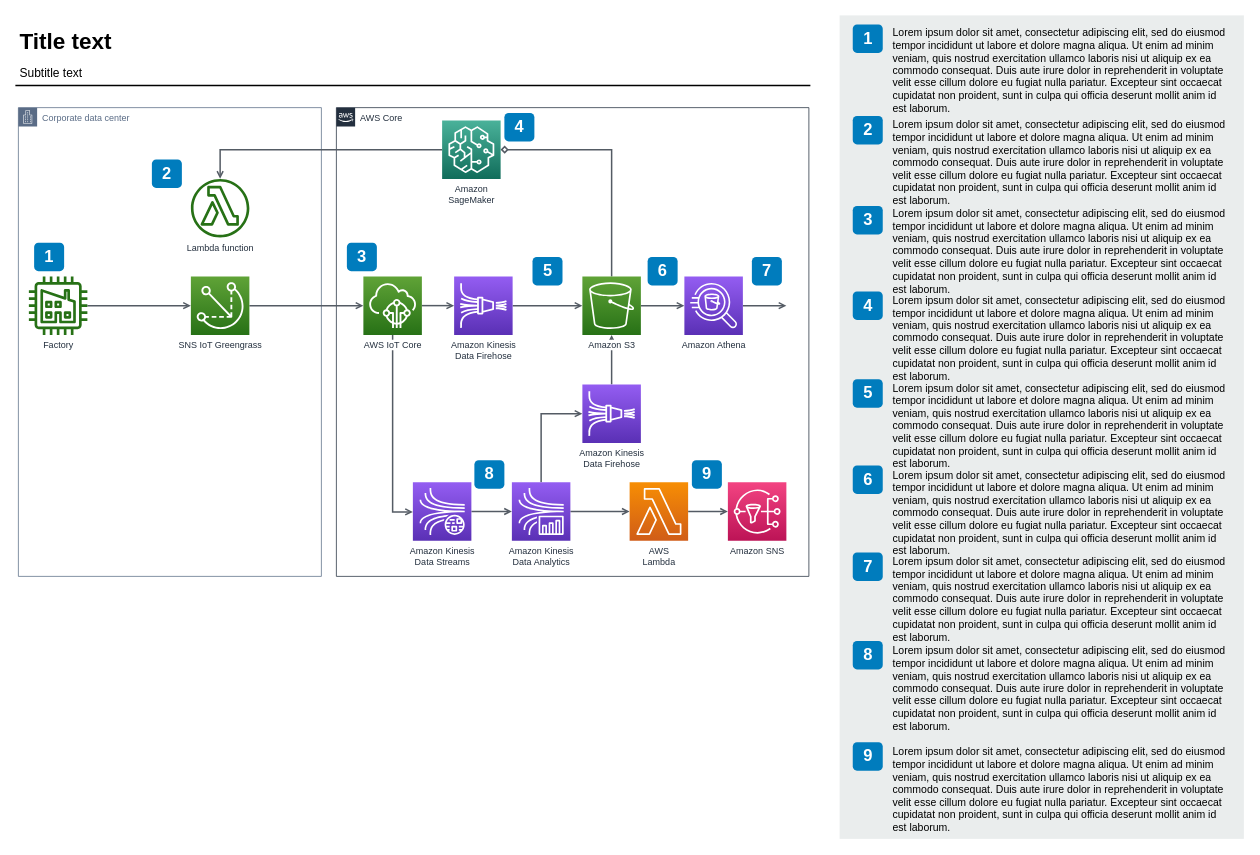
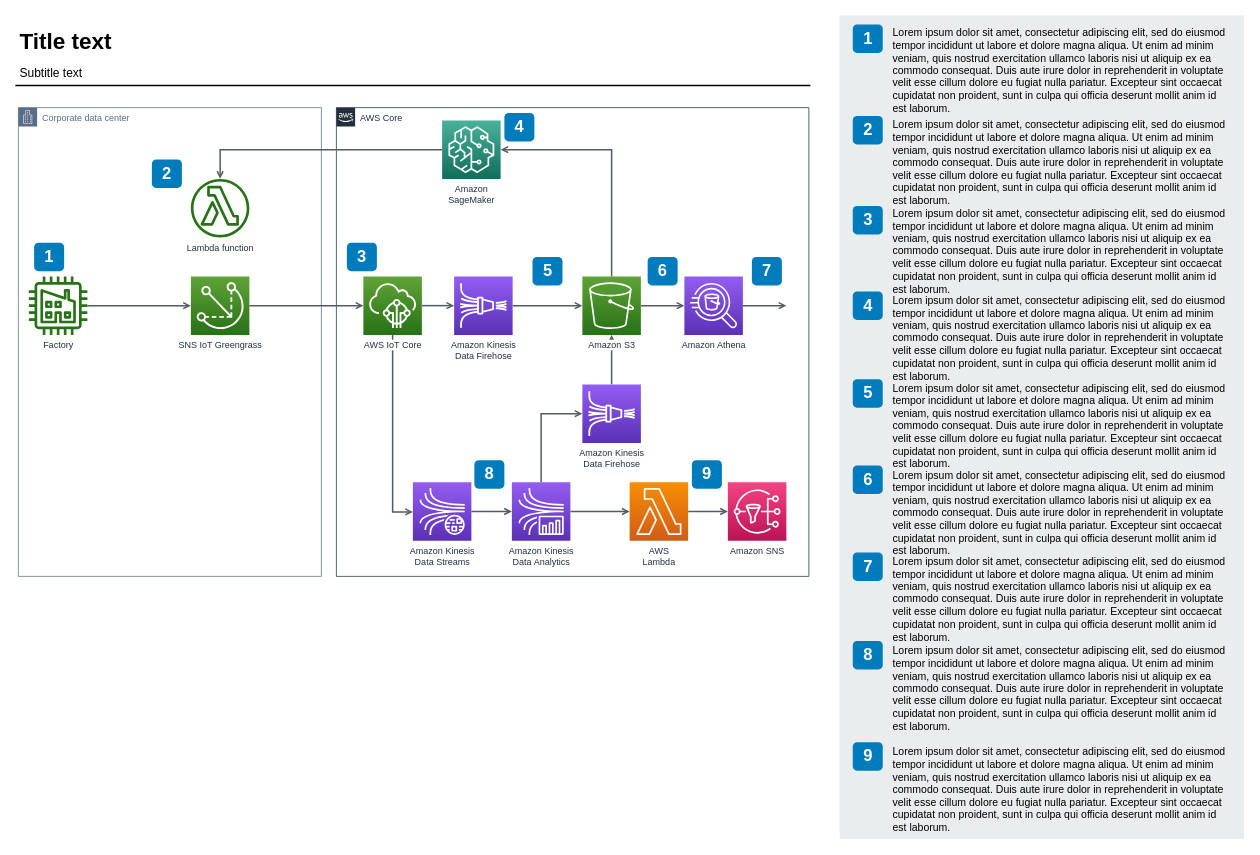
- <mxCell id="11" style="edgeStyle=orthogonalEdgeStyle;rounded=0;orthogonalLoop=1;jettySize=auto;html=1;endArrow=diamond;endFill=0;strokeWidth=2;strokeColor=#545B64;startArrow=none;" parent="1" source="48" target="46" edge="1"><mxGeometry relative="1" as="geometry"><Array as="points"><mxPoint x="815" y="199" /></Array></mxGeometry></mxCell>
+ <mxCell id="11" style="edgeStyle=orthogonalEdgeStyle;rounded=0;orthogonalLoop=1;jettySize=auto;html=1;endArrow=open;endFill=0;strokeWidth=2;strokeColor=#545B64;startArrow=none;" parent="1" source="48" target="46" edge="1"><mxGeometry relative="1" as="geometry"><Array as="points"><mxPoint x="815" y="199" /></Array></mxGeometry></mxCell>
